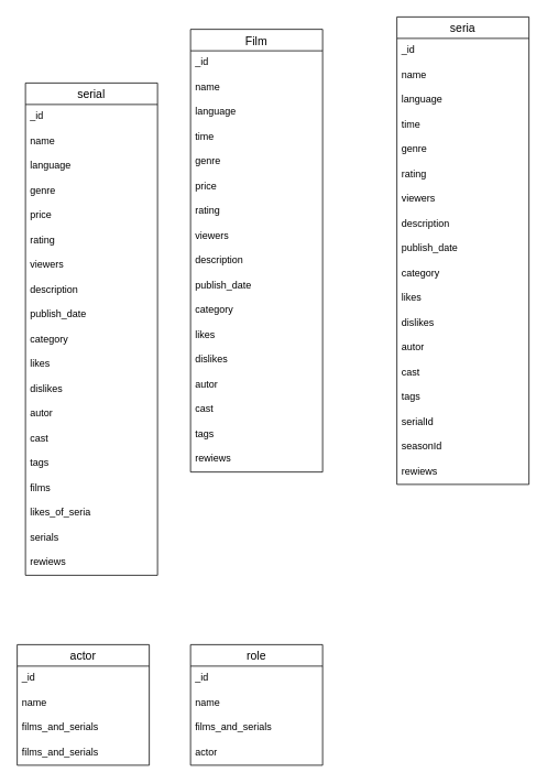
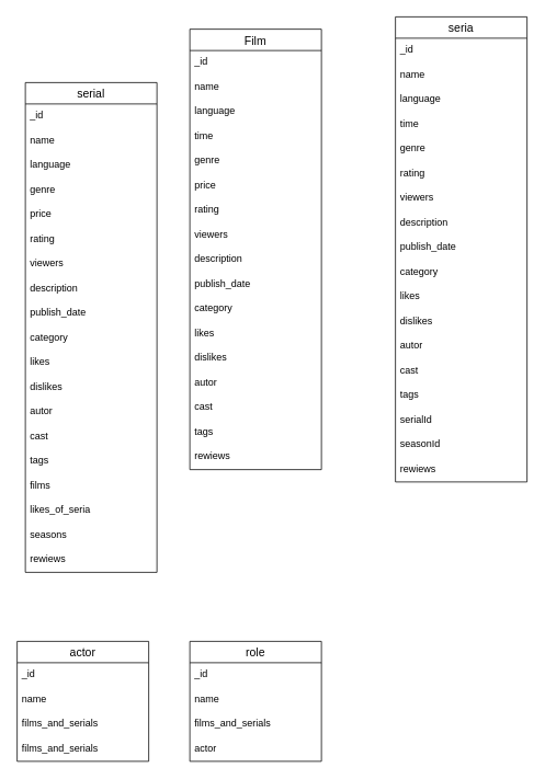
- <mxCell id="38" value="serials" style="text;strokeColor=none;fillColor=none;spacingLeft=4;spacingRight=4;overflow=hidden;rotatable=0;points=[[0,0.5],[1,0.5]];portConstraint=eastwest;fontSize=12;" vertex="1" parent="20"><mxGeometry y="536" width="160" height="30" as="geometry" /></mxCell>
+ <mxCell id="38" value="seasons" style="text;strokeColor=none;fillColor=none;spacingLeft=4;spacingRight=4;overflow=hidden;rotatable=0;points=[[0,0.5],[1,0.5]];portConstraint=eastwest;fontSize=12;" vertex="1" parent="20"><mxGeometry y="536" width="160" height="30" as="geometry" /></mxCell>
